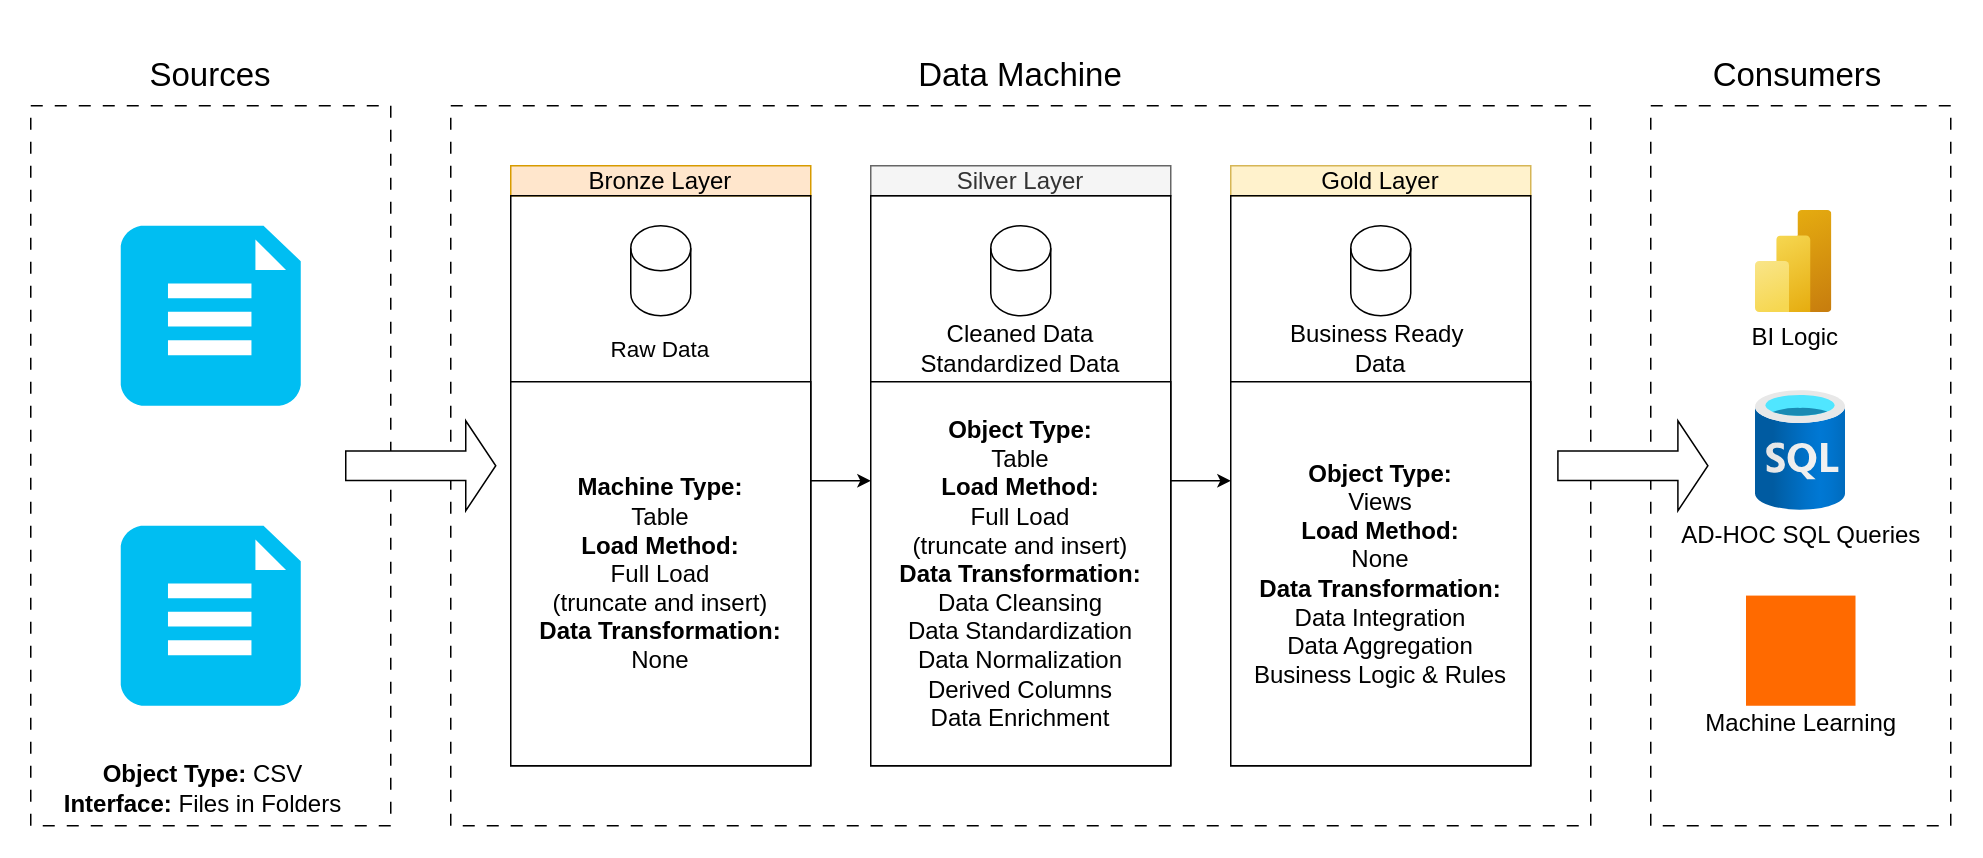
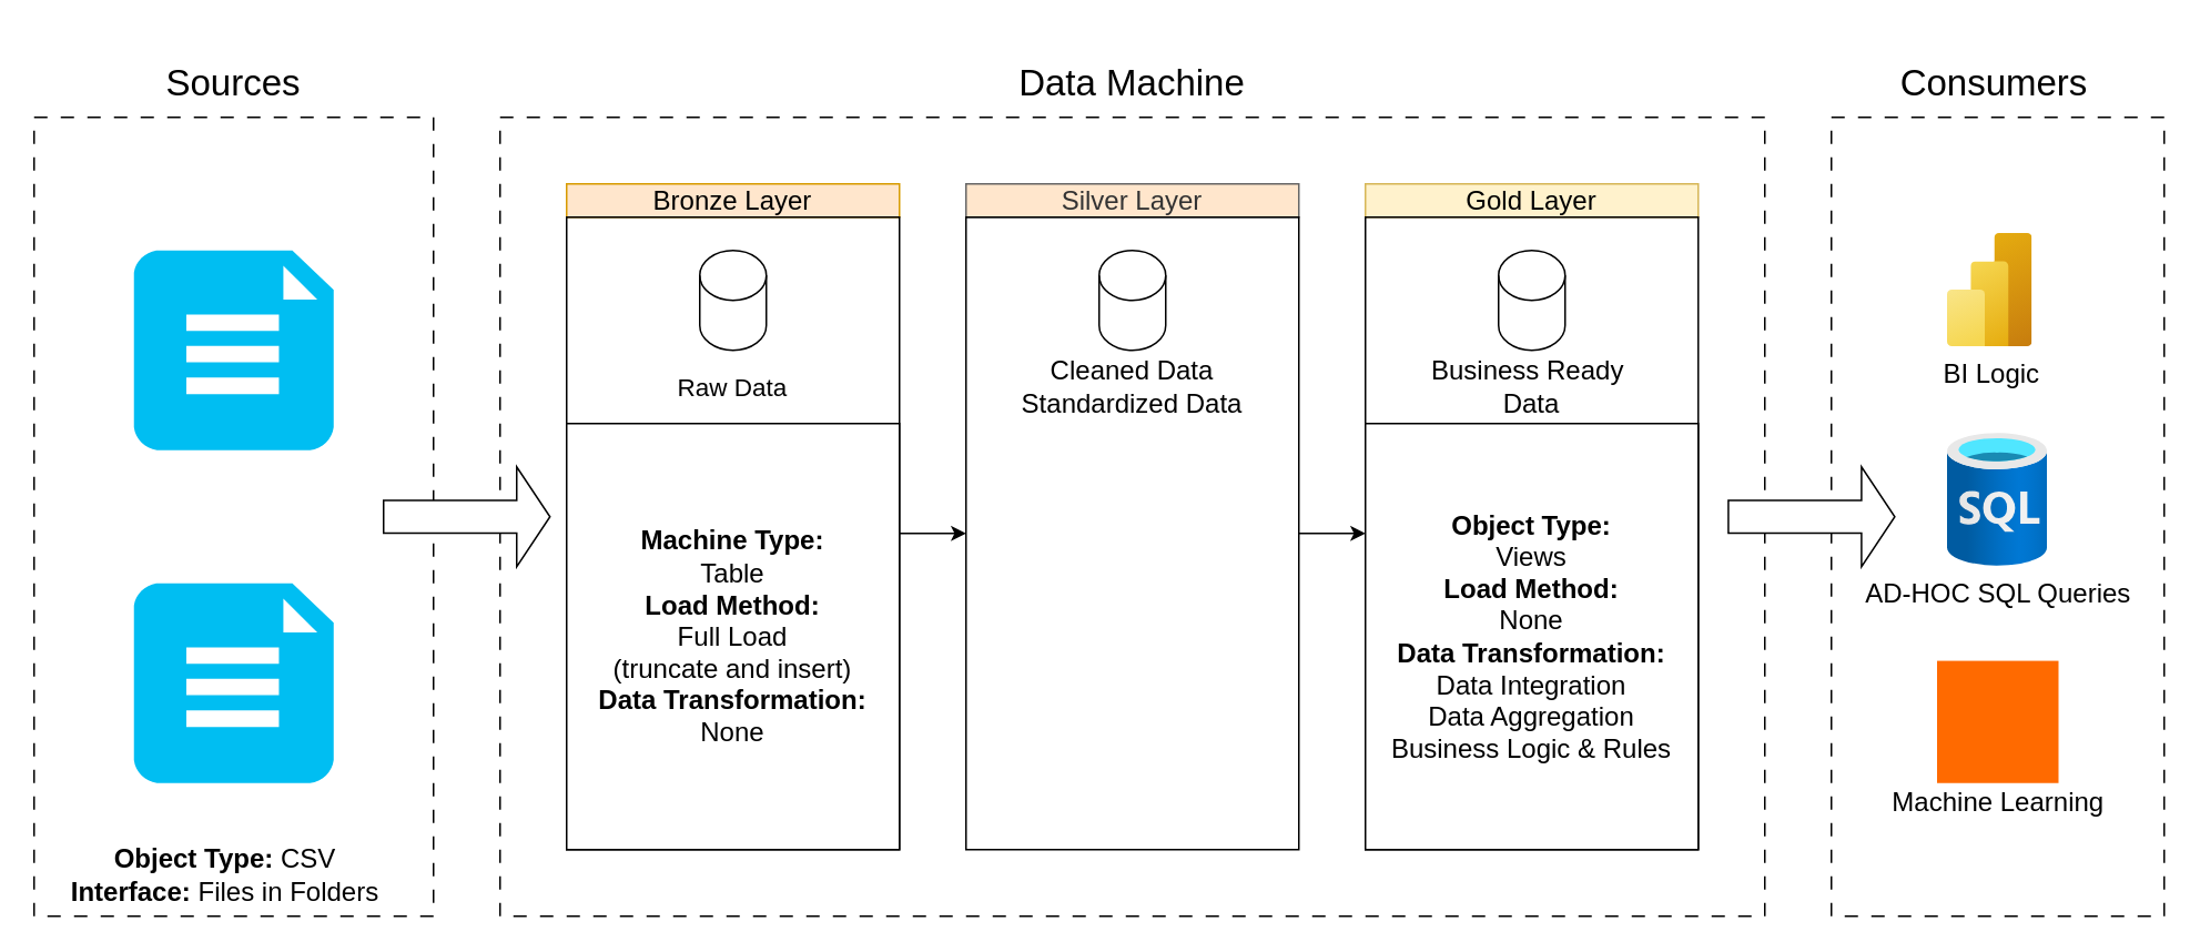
- <mxCell id="22" value="&lt;font style=&quot;font-size: 16px;&quot;&gt;Silver Layer&lt;/font&gt;" style="rounded=0;whiteSpace=wrap;html=1;fillColor=#f5f5f5;strokeColor=#666666;fontColor=#333333;" vertex="1" parent="1"><mxGeometry x="580" y="110" width="200" height="20" as="geometry" /></mxCell>
+ <mxCell id="22" value="&lt;font style=&quot;font-size: 16px;&quot;&gt;Silver Layer&lt;/font&gt;" style="rounded=0;whiteSpace=wrap;html=1;fillColor=#ffe6cc;strokeColor=#666666;fontColor=#333333;" vertex="1" parent="1"><mxGeometry x="580" y="110" width="200" height="20" as="geometry" /></mxCell>
- <mxCell id="27" value="&lt;p data-end=&quot;137&quot; data-start=&quot;111&quot;&gt;&lt;font style=&quot;font-size: 16px;&quot;&gt;&lt;strong style=&quot;&quot; data-end=&quot;251&quot; data-start=&quot;235&quot;&gt;Object Type:&lt;/strong&gt;&lt;br style=&quot;&quot; data-end=&quot;254&quot; data-start=&quot;251&quot;&gt;Table&lt;br style=&quot;&quot;&gt;&lt;strong style=&quot;&quot; data-end=&quot;279&quot; data-start=&quot;263&quot;&gt;Load Method:&lt;/strong&gt;&lt;br style=&quot;&quot;&gt;Full Load&lt;br style=&quot;&quot;&gt;(truncate and insert)&lt;br style=&quot;&quot;&gt;&lt;strong style=&quot;&quot; data-end=&quot;343&quot; data-start=&quot;319&quot;&gt;Data Transformation:&lt;/strong&gt;&lt;br style=&quot;&quot;&gt;Data Cleansing&lt;br style=&quot;&quot;&gt;Data Standardization&lt;br style=&quot;&quot;&gt;Data Normalization&lt;br style=&quot;&quot;&gt;Derived Columns&lt;br style=&quot;&quot;&gt;Data Enrichment&lt;/font&gt;&lt;/p&gt;" style="rounded=0;whiteSpace=wrap;html=1;align=center;" vertex="1" parent="1"><mxGeometry x="580" y="254" width="200" height="256" as="geometry" /></mxCell>
